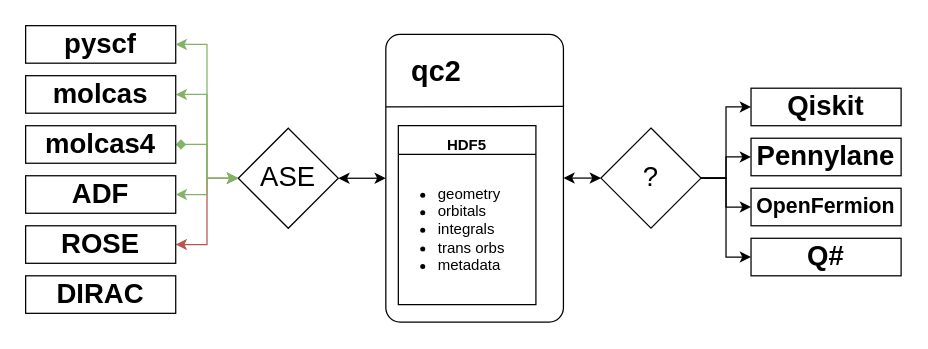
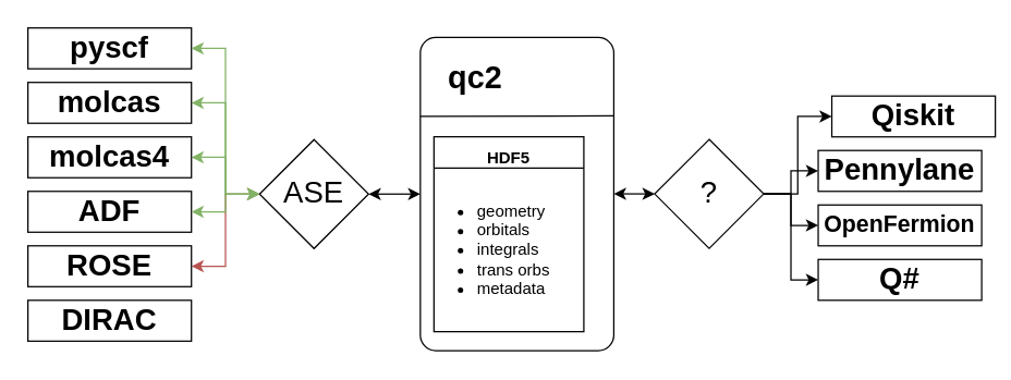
- <mxCell id="23" value="&lt;font style=&quot;font-size: 22px;&quot;&gt;&lt;b&gt;Qiskit&lt;/b&gt;&lt;/font&gt;" style="rounded=0;whiteSpace=wrap;html=1;fontSize=12;" vertex="1" parent="1"><mxGeometry x="600" y="70" width="120" height="30" as="geometry" /></mxCell>
+ <mxCell id="23" value="&lt;font style=&quot;font-size: 22px;&quot;&gt;&lt;b&gt;Qiskit&lt;/b&gt;&lt;/font&gt;" style="rounded=0;whiteSpace=wrap;html=1;fontSize=12;" vertex="1" parent="1"><mxGeometry x="610" y="70" width="120" height="30" as="geometry" /></mxCell>
- <mxCell id="3" style="edgeStyle=orthogonalEdgeStyle;rounded=0;orthogonalLoop=1;jettySize=auto;html=1;exitX=0;exitY=0.5;exitDx=0;exitDy=0;entryX=1;entryY=0.5;entryDx=0;entryDy=0;fontSize=22;fillColor=#d5e8d4;strokeColor=#82b366;startArrow=classic;startFill=1;endArrow=diamond;" edge="1" parent="1" source="16" target="12"><mxGeometry relative="1" as="geometry" /></mxCell>
+ <mxCell id="3" style="edgeStyle=orthogonalEdgeStyle;rounded=0;orthogonalLoop=1;jettySize=auto;html=1;exitX=0;exitY=0.5;exitDx=0;exitDy=0;entryX=1;entryY=0.5;entryDx=0;entryDy=0;fontSize=22;fillColor=#d5e8d4;strokeColor=#82b366;startArrow=classic;startFill=1;" edge="1" parent="1" source="16" target="12"><mxGeometry relative="1" as="geometry" /></mxCell>
